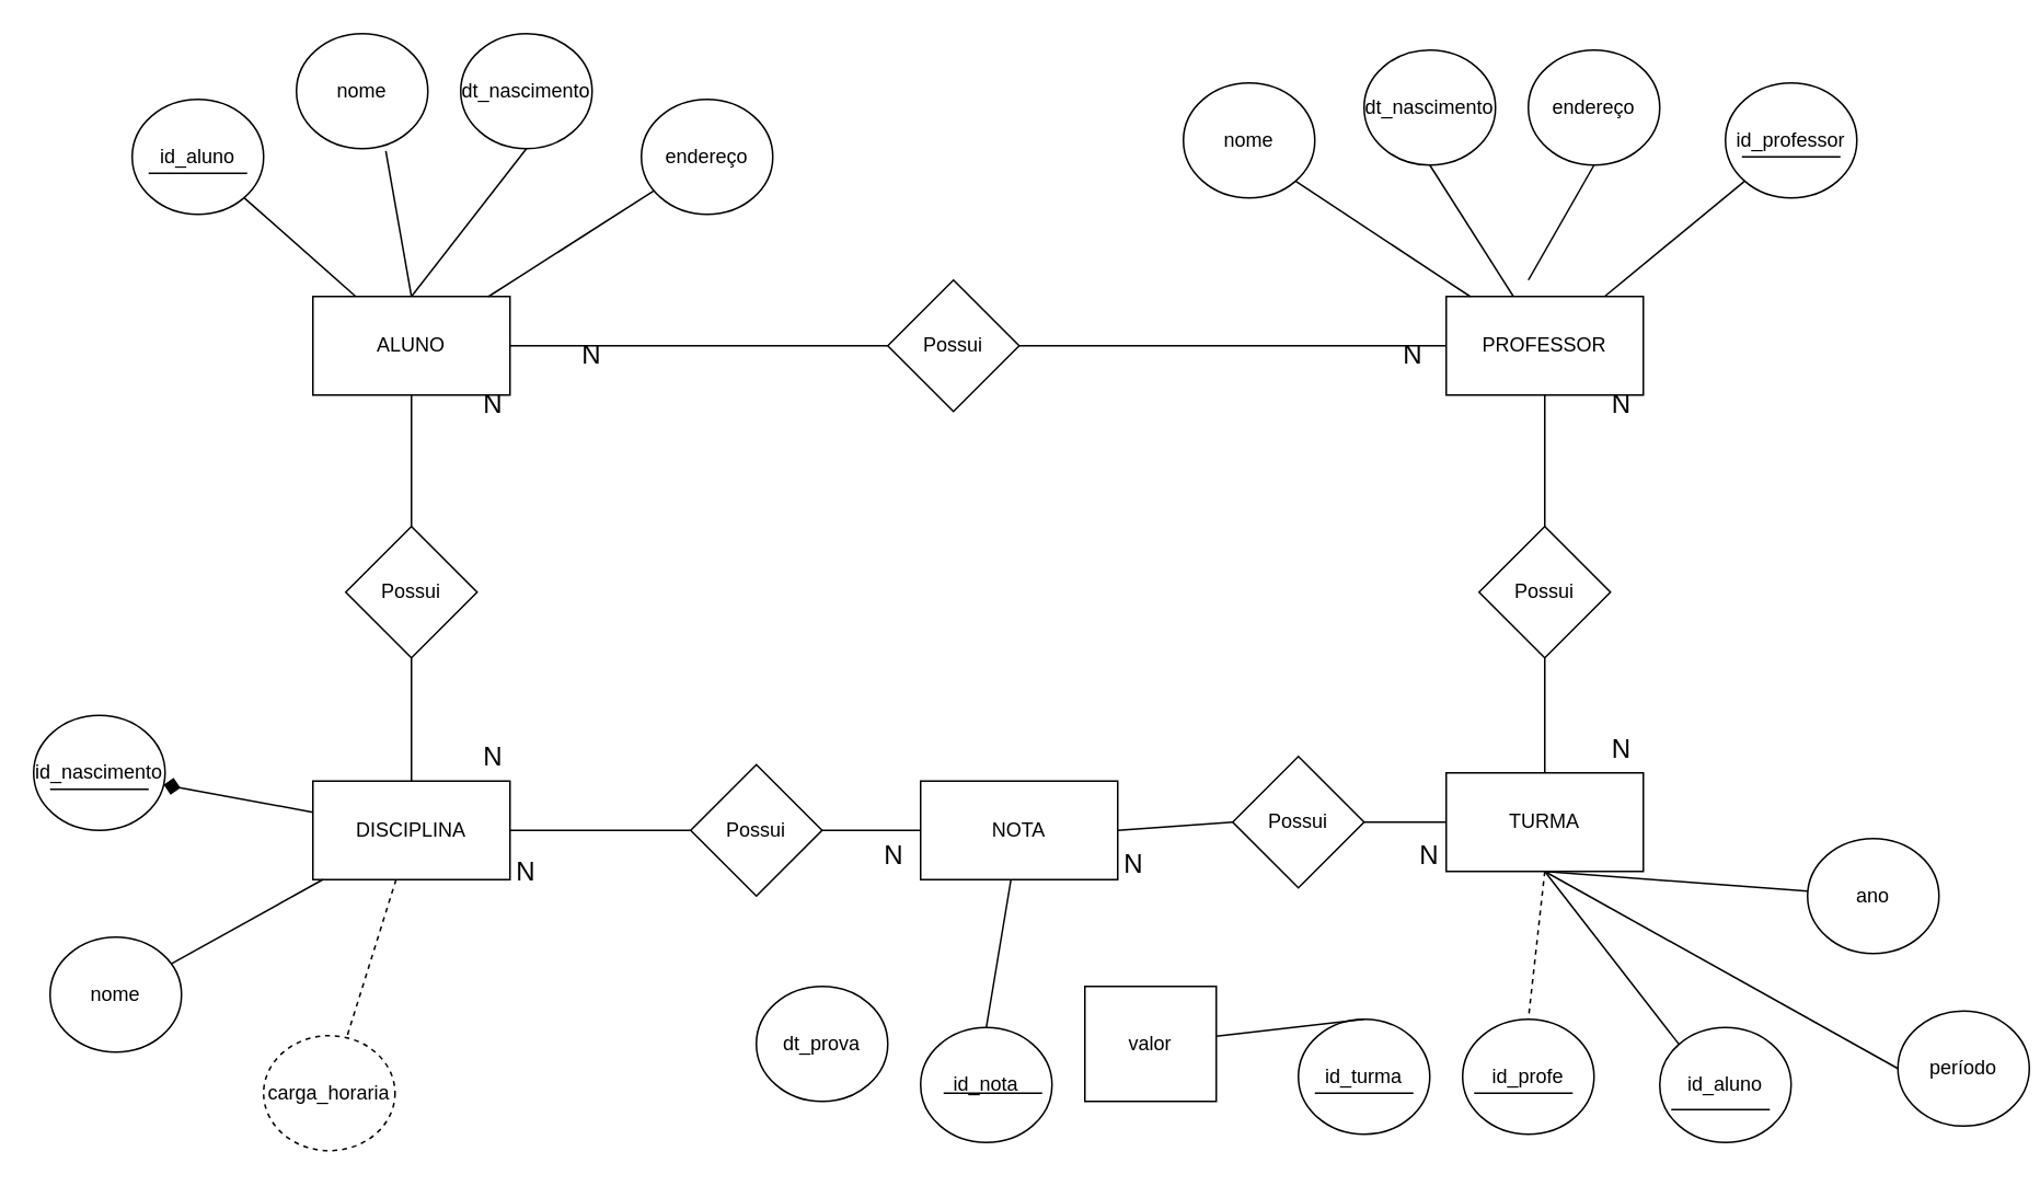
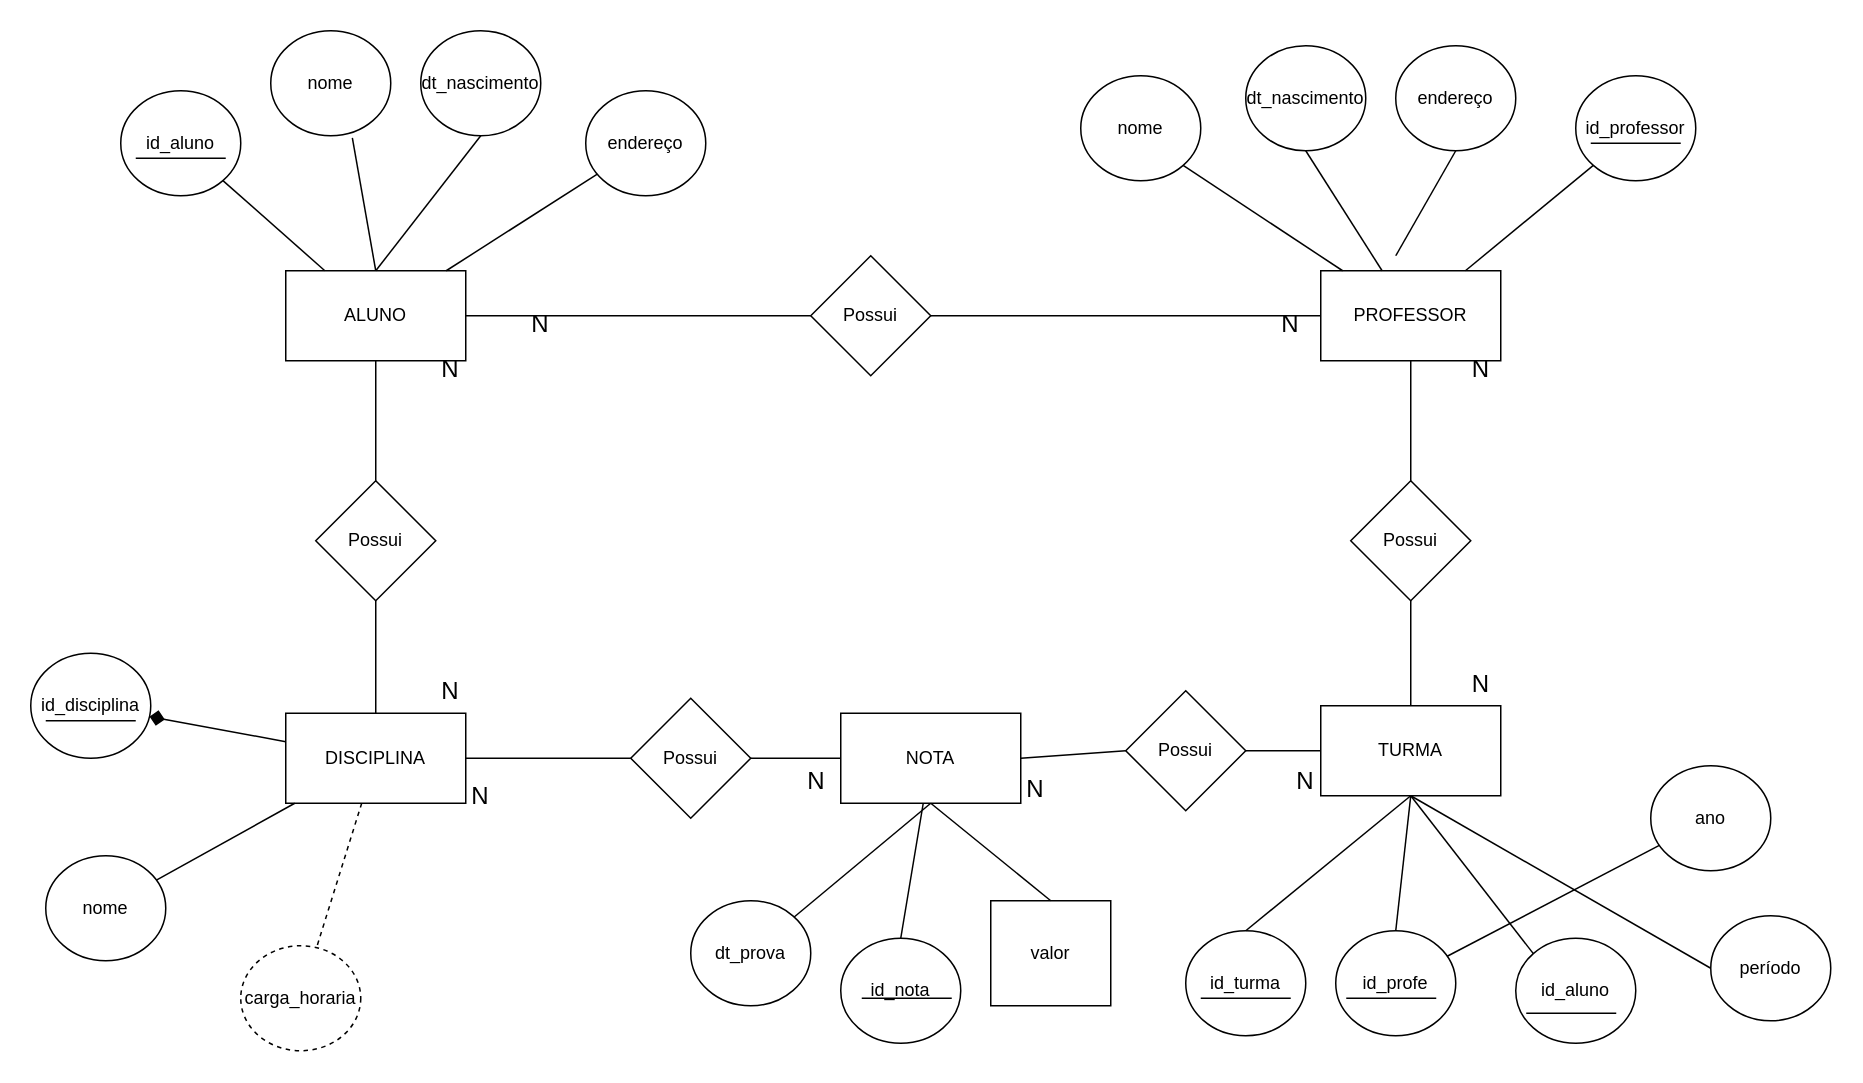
- <mxCell id="21" value="id_nascimento" style="ellipse;whiteSpace=wrap;html=1;rounded=0;" parent="1" vertex="1"><mxGeometry x="20" y="435" width="80" height="70" as="geometry" /></mxCell>
+ <mxCell id="21" value="id_disciplina" style="ellipse;whiteSpace=wrap;html=1;rounded=0;" parent="1" vertex="1"><mxGeometry x="20" y="435" width="80" height="70" as="geometry" /></mxCell>
- <mxCell id="49" value="" style="endArrow=none;html=1;rounded=0;fontSize=12;startSize=8;endSize=8;curved=1;entryX=0.5;entryY=1;entryDx=0;entryDy=0;" edge="1" parent="1" source="23" target="6"><mxGeometry width="50" height="50" relative="1" as="geometry"><mxPoint x="700" y="600" as="sourcePoint" /><mxPoint x="750" y="550" as="targetPoint" /></mxGeometry></mxCell>
+ <mxCell id="49" value="" style="endArrow=none;html=1;rounded=0;fontSize=12;startSize=8;endSize=8;curved=1;" edge="1" parent="1" source="23" target="29"><mxGeometry width="50" height="50" relative="1" as="geometry"><mxPoint x="700" y="600" as="sourcePoint" /><mxPoint x="750" y="550" as="targetPoint" /></mxGeometry></mxCell>
+ <mxCell id="42" value="" style="endArrow=none;html=1;rounded=0;fontSize=12;startSize=8;endSize=8;curved=1;entryX=0.5;entryY=0;entryDx=0;entryDy=0;exitX=0.5;exitY=1;exitDx=0;exitDy=0;" edge="1" parent="1" source="5" target="28"><mxGeometry width="50" height="50" relative="1" as="geometry"><mxPoint x="670" y="560" as="sourcePoint" /><mxPoint x="680" y="480" as="targetPoint" /></mxGeometry></mxCell>
+ <mxCell id="44" value="" style="endArrow=none;html=1;rounded=0;fontSize=12;startSize=8;endSize=8;curved=1;entryX=0.5;entryY=1;entryDx=0;entryDy=0;" edge="1" parent="1" source="26" target="5"><mxGeometry width="50" height="50" relative="1" as="geometry"><mxPoint x="650" y="550" as="sourcePoint" /><mxPoint x="700" y="500" as="targetPoint" /></mxGeometry></mxCell>
- <mxCell id="47" value="" style="endArrow=none;html=1;rounded=0;fontSize=12;startSize=8;endSize=8;curved=1;entryX=0.5;entryY=0;entryDx=0;entryDy=0;exitX=0.5;exitY=1;exitDx=0;exitDy=0;dashed=1;" edge="1" parent="1" source="6" target="29"><mxGeometry width="50" height="50" relative="1" as="geometry"><mxPoint x="680" y="580" as="sourcePoint" /><mxPoint x="730" y="530" as="targetPoint" /></mxGeometry></mxCell>
+ <mxCell id="47" value="" style="endArrow=none;html=1;rounded=0;fontSize=12;startSize=8;endSize=8;curved=1;entryX=0.5;entryY=0;entryDx=0;entryDy=0;exitX=0.5;exitY=1;exitDx=0;exitDy=0;" edge="1" parent="1" source="6" target="29"><mxGeometry width="50" height="50" relative="1" as="geometry"><mxPoint x="680" y="580" as="sourcePoint" /><mxPoint x="730" y="530" as="targetPoint" /></mxGeometry></mxCell>
- <mxCell id="48" value="" style="endArrow=none;html=1;rounded=0;fontSize=12;startSize=8;endSize=8;curved=1;exitX=0.5;exitY=0;exitDx=0;exitDy=0;" edge="1" parent="1" source="22" target="28"><mxGeometry width="50" height="50" relative="1" as="geometry"><mxPoint x="690" y="590" as="sourcePoint" /><mxPoint x="740" y="540" as="targetPoint" /></mxGeometry></mxCell>
+ <mxCell id="48" value="" style="endArrow=none;html=1;rounded=0;fontSize=12;startSize=8;endSize=8;curved=1;entryX=0.5;entryY=1;entryDx=0;entryDy=0;exitX=0.5;exitY=0;exitDx=0;exitDy=0;" edge="1" parent="1" source="22" target="6"><mxGeometry width="50" height="50" relative="1" as="geometry"><mxPoint x="690" y="590" as="sourcePoint" /><mxPoint x="740" y="540" as="targetPoint" /></mxGeometry></mxCell>
- <mxCell id="25" value="período" style="ellipse;whiteSpace=wrap;html=1;rounded=0;" vertex="1" parent="1"><mxGeometry x="1155" y="615" width="80" height="70" as="geometry" /></mxCell>
+ <mxCell id="25" value="período" style="ellipse;whiteSpace=wrap;html=1;rounded=0;" vertex="1" parent="1"><mxGeometry x="1140" y="610" width="80" height="70" as="geometry" /></mxCell>
